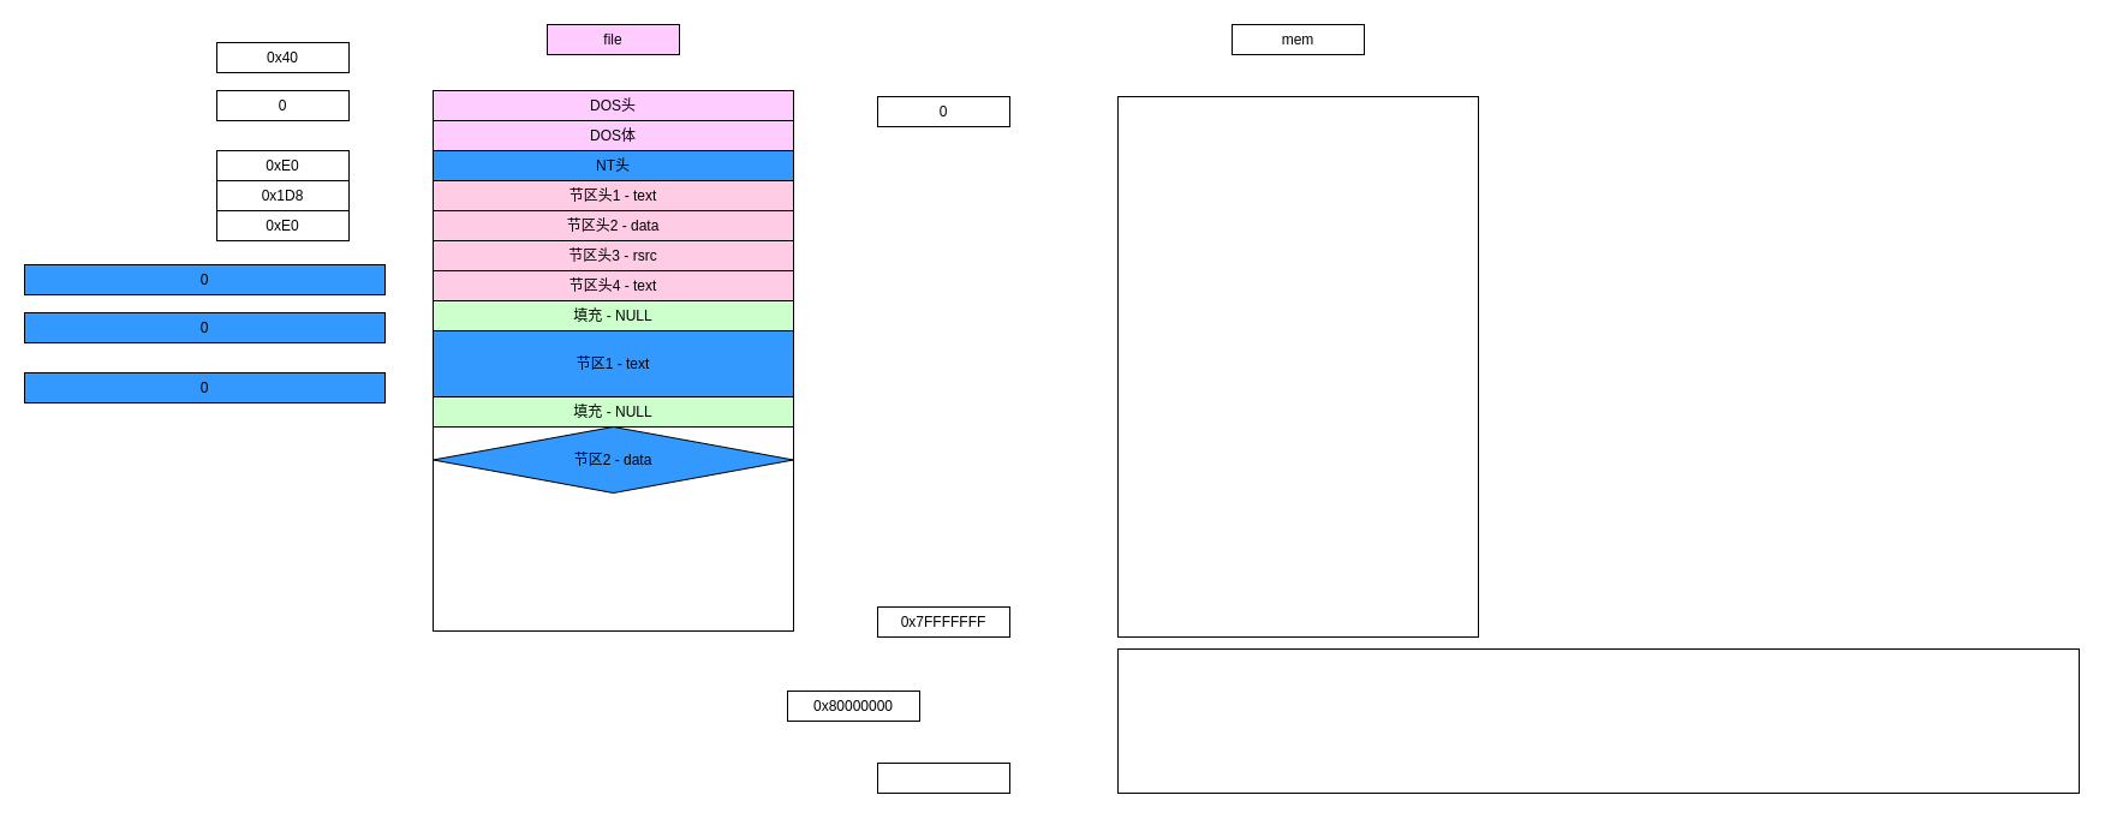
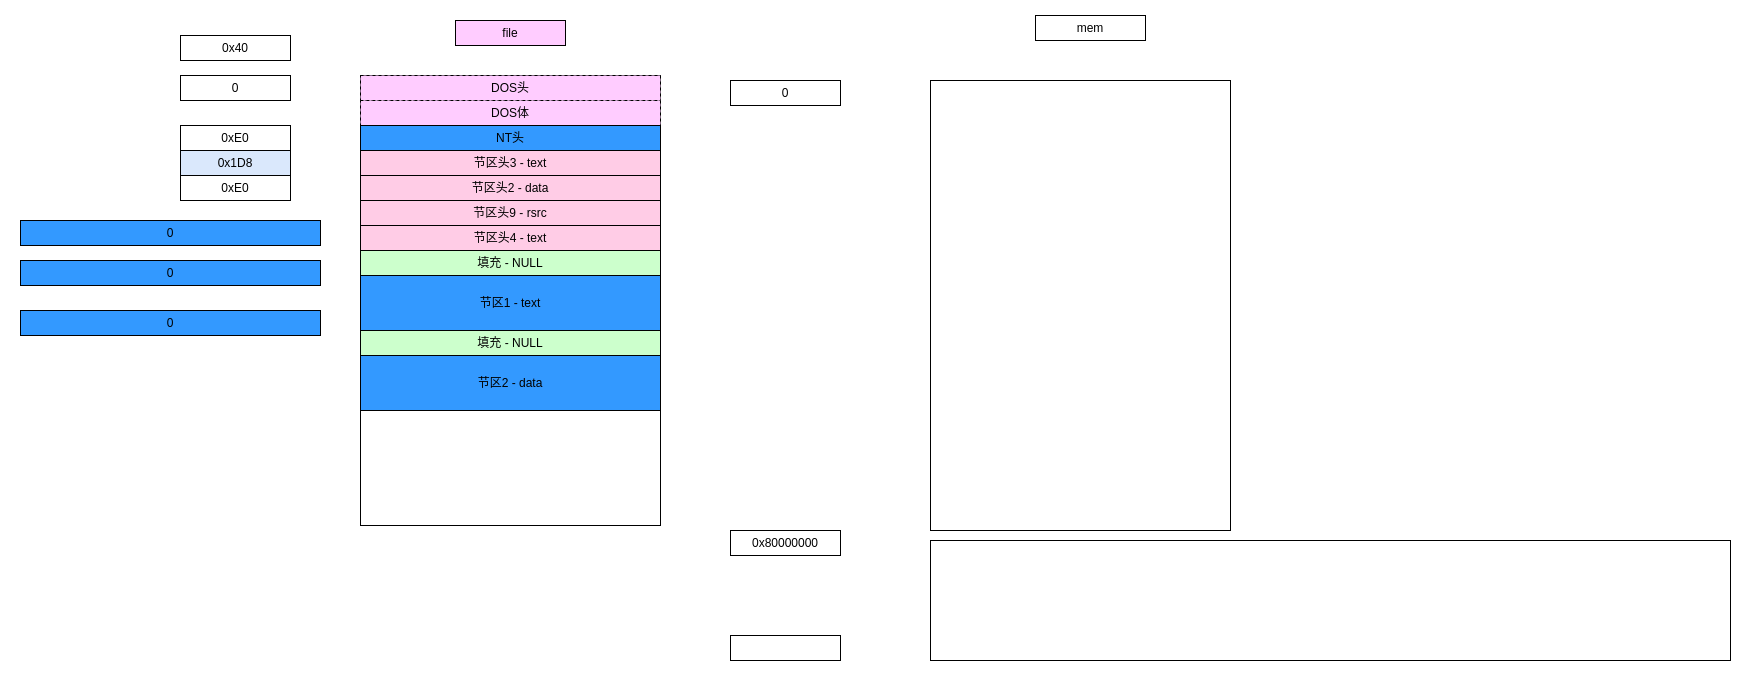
- <mxCell id="29" value="mem" style="rounded=0;whiteSpace=wrap;html=1;" vertex="1" parent="1"><mxGeometry x="1025" y="20" width="110" height="25" as="geometry" /></mxCell>
+ <mxCell id="29" value="mem" style="rounded=0;whiteSpace=wrap;html=1;" vertex="1" parent="1"><mxGeometry x="1035" y="15" width="110" height="25" as="geometry" /></mxCell>
- <mxCell id="10" value="DOS头" style="rounded=0;whiteSpace=wrap;html=1;fillColor=#FFCCFF;" vertex="1" parent="1"><mxGeometry x="360" y="75" width="300" height="25" as="geometry" /></mxCell>
+ <mxCell id="10" value="DOS头" style="rounded=0;whiteSpace=wrap;html=1;fillColor=#FFCCFF;dashed=1;" vertex="1" parent="1"><mxGeometry x="360" y="75" width="300" height="25" as="geometry" /></mxCell>
- <mxCell id="13" value="DOS体" style="rounded=0;whiteSpace=wrap;html=1;fillColor=#FFCCFF;" vertex="1" parent="1"><mxGeometry x="360" y="100" width="300" height="25" as="geometry" /></mxCell>
+ <mxCell id="13" value="DOS体" style="rounded=0;whiteSpace=wrap;html=1;fillColor=#FFCCFF;dashed=1;" vertex="1" parent="1"><mxGeometry x="360" y="100" width="300" height="25" as="geometry" /></mxCell>
- <mxCell id="26" value="0x1D8" style="rounded=0;whiteSpace=wrap;html=1;" vertex="1" parent="1"><mxGeometry x="180" y="150" width="110" height="25" as="geometry" /></mxCell>
+ <mxCell id="26" value="0x1D8" style="rounded=0;whiteSpace=wrap;html=1;fillColor=#dae8fc;" vertex="1" parent="1"><mxGeometry x="180" y="150" width="110" height="25" as="geometry" /></mxCell>
- <mxCell id="16" value="节区头1 - text" style="rounded=0;whiteSpace=wrap;html=1;fillColor=#FFCCE6;" vertex="1" parent="1"><mxGeometry x="360" y="150" width="300" height="25" as="geometry" /></mxCell>
+ <mxCell id="16" value="节区头3 - text" style="rounded=0;whiteSpace=wrap;html=1;fillColor=#FFCCE6;" vertex="1" parent="1"><mxGeometry x="360" y="150" width="300" height="25" as="geometry" /></mxCell>
- <mxCell id="18" value="节区头3 - rsrc" style="rounded=0;whiteSpace=wrap;html=1;fillColor=#FFCCE6;" vertex="1" parent="1"><mxGeometry x="360" y="200" width="300" height="25" as="geometry" /></mxCell>
+ <mxCell id="18" value="节区头9 - rsrc" style="rounded=0;whiteSpace=wrap;html=1;fillColor=#FFCCE6;" vertex="1" parent="1"><mxGeometry x="360" y="200" width="300" height="25" as="geometry" /></mxCell>
- <mxCell id="22" value="节区2 - data" style="rhombus;whiteSpace=wrap;html=1;fillColor=#3399FF;" vertex="1" parent="1"><mxGeometry x="360" y="355" width="300" height="55" as="geometry" /></mxCell>
+ <mxCell id="22" value="节区2 - data" style="rounded=0;whiteSpace=wrap;html=1;fillColor=#3399FF;" vertex="1" parent="1"><mxGeometry x="360" y="355" width="300" height="55" as="geometry" /></mxCell>
- <mxCell id="4" value="0x7FFFFFFF" style="rounded=0;whiteSpace=wrap;html=1;" vertex="1" parent="1"><mxGeometry x="730" y="505" width="110" height="25" as="geometry" /></mxCell>
- <mxCell id="6" value="0x80000000" style="rounded=0;whiteSpace=wrap;html=1;" vertex="1" parent="1"><mxGeometry x="655" y="575" width="110" height="25" as="geometry" /></mxCell>
+ <mxCell id="6" value="0x80000000" style="rounded=0;whiteSpace=wrap;html=1;" vertex="1" parent="1"><mxGeometry x="730" y="530" width="110" height="25" as="geometry" /></mxCell>
